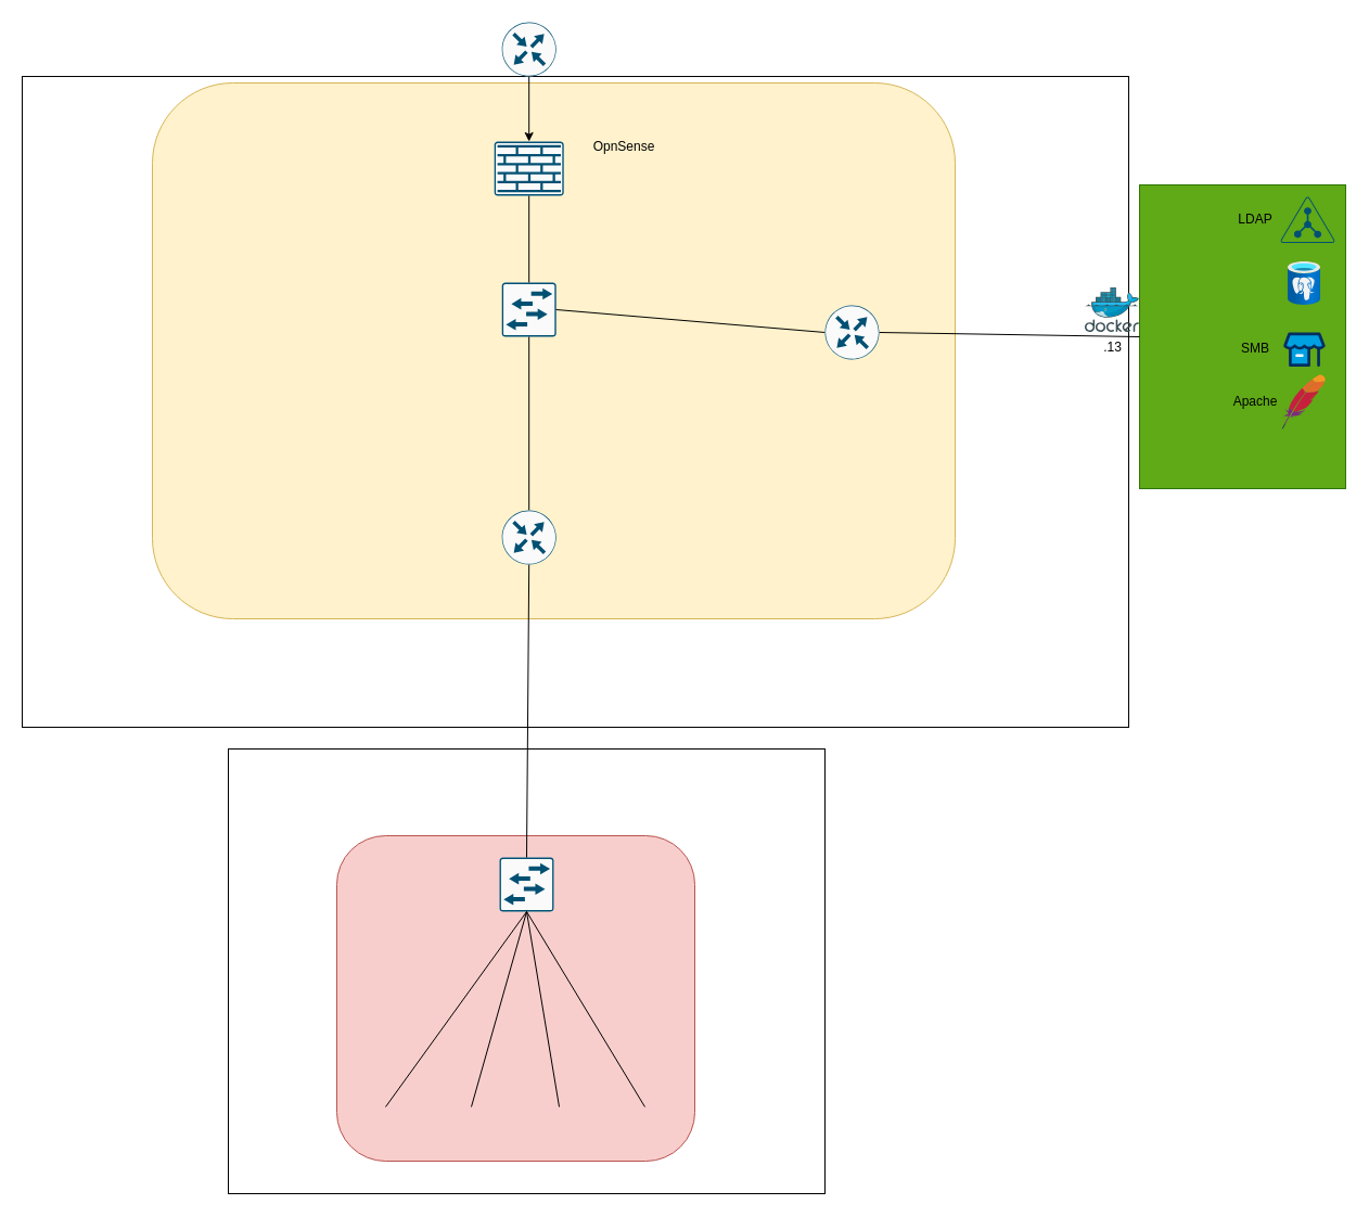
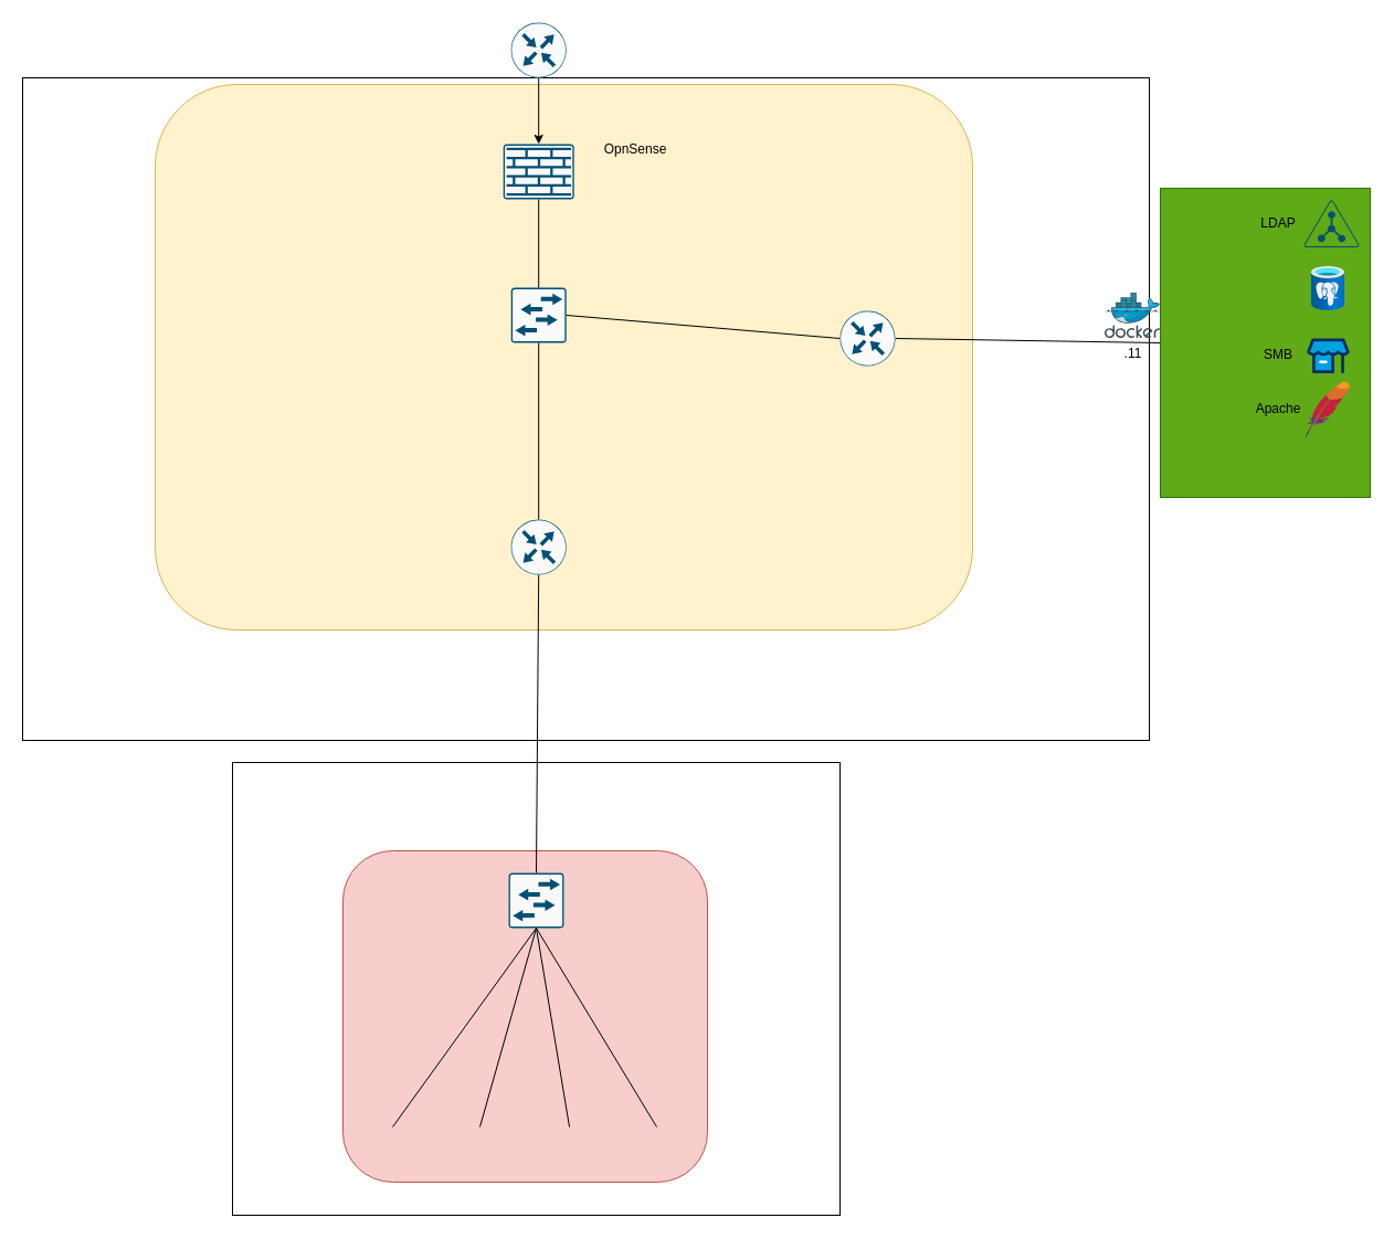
- <mxCell id="20" value=".13" style="image;sketch=0;aspect=fixed;html=1;points=[];align=center;fontSize=12;image=img/lib/mscae/Docker.svg;" vertex="1" parent="1"><mxGeometry x="1000" y="265" width="50" height="41" as="geometry" /></mxCell>
+ <mxCell id="20" value=".11" style="image;sketch=0;aspect=fixed;html=1;points=[];align=center;fontSize=12;image=img/lib/mscae/Docker.svg;" vertex="1" parent="1"><mxGeometry x="1000" y="265" width="50" height="41" as="geometry" /></mxCell>
